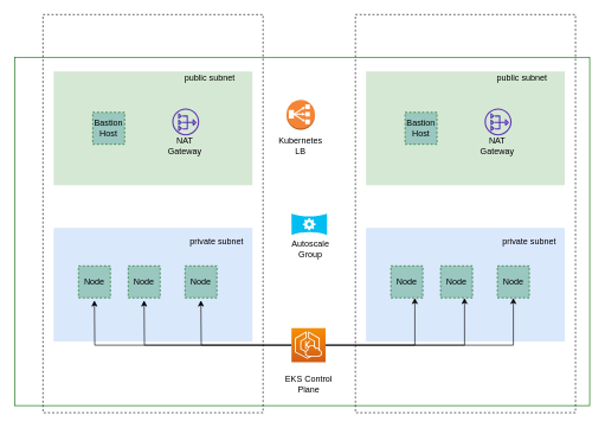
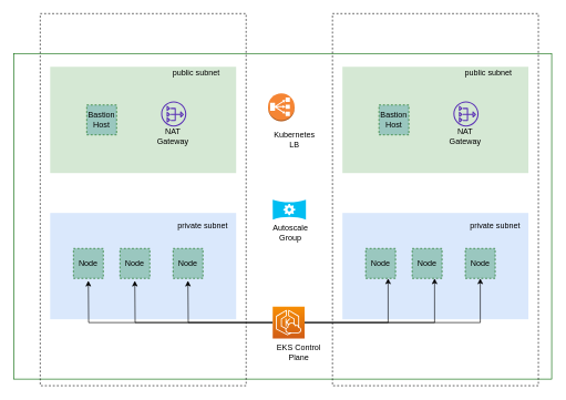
- <mxCell id="17" value="Kubernetes LB" style="text;html=1;strokeColor=none;fillColor=none;align=center;verticalAlign=middle;whiteSpace=wrap;rounded=0;dashed=1;" vertex="1" parent="1"><mxGeometry x="403" y="194" width="40" height="20" as="geometry" /></mxCell>
+ <mxCell id="17" value="Kubernetes LB" style="text;html=1;strokeColor=none;fillColor=none;align=center;verticalAlign=middle;whiteSpace=wrap;rounded=0;dashed=1;" vertex="1" parent="1"><mxGeometry x="423" y="199" width="40" height="20" as="geometry" /></mxCell>
- <mxCell id="13" value="EKS Control Plane" style="text;html=1;strokeColor=none;fillColor=none;align=center;verticalAlign=middle;whiteSpace=wrap;rounded=0;dashed=1;" vertex="1" parent="1"><mxGeometry x="391.5" y="530" width="85" height="20" as="geometry" /></mxCell>
+ <mxCell id="13" value="EKS Control Plane" style="text;html=1;strokeColor=none;fillColor=none;align=center;verticalAlign=middle;whiteSpace=wrap;rounded=0;dashed=1;" vertex="1" parent="1"><mxGeometry x="406.5" y="520" width="85" height="20" as="geometry" /></mxCell>
